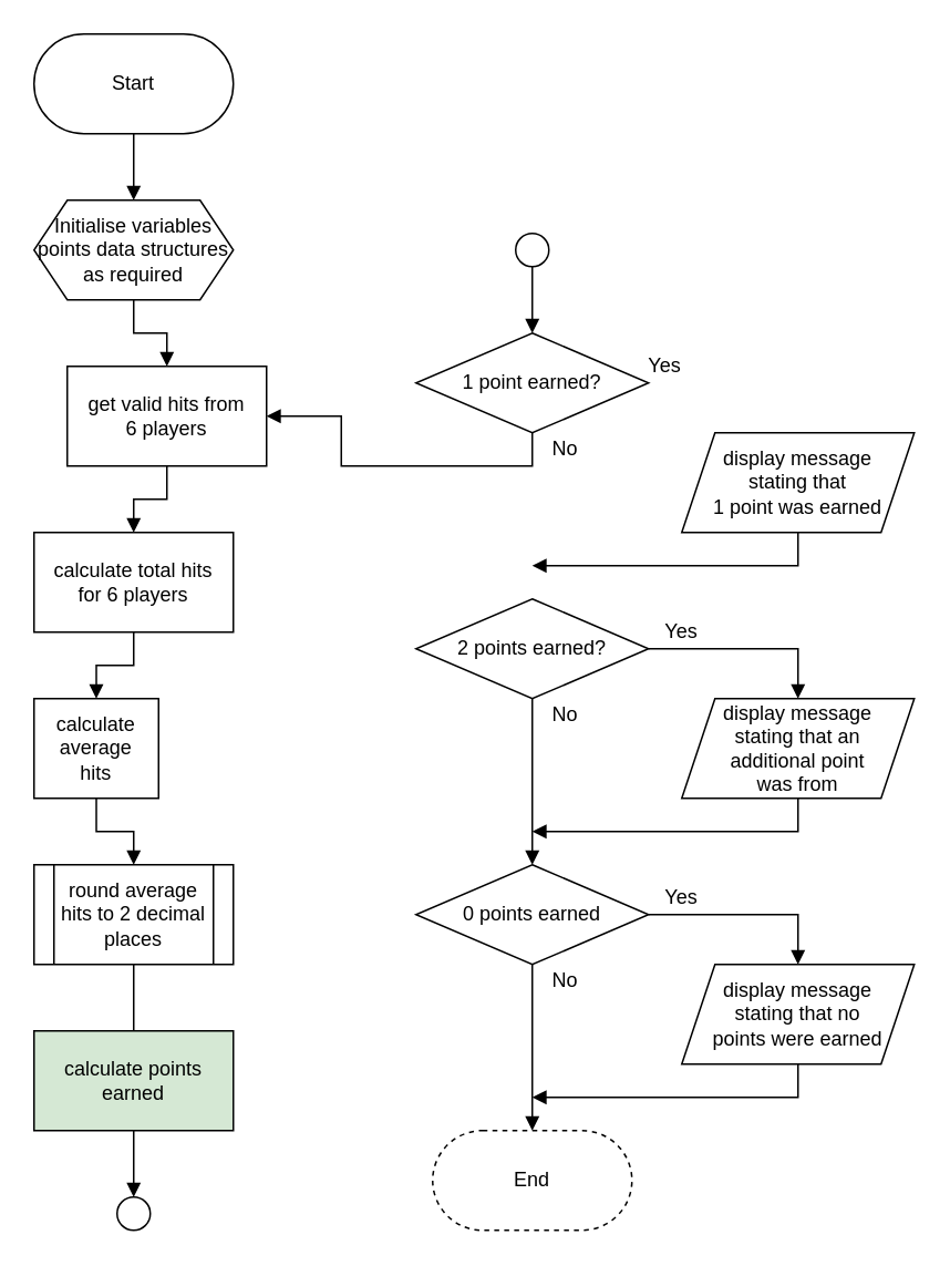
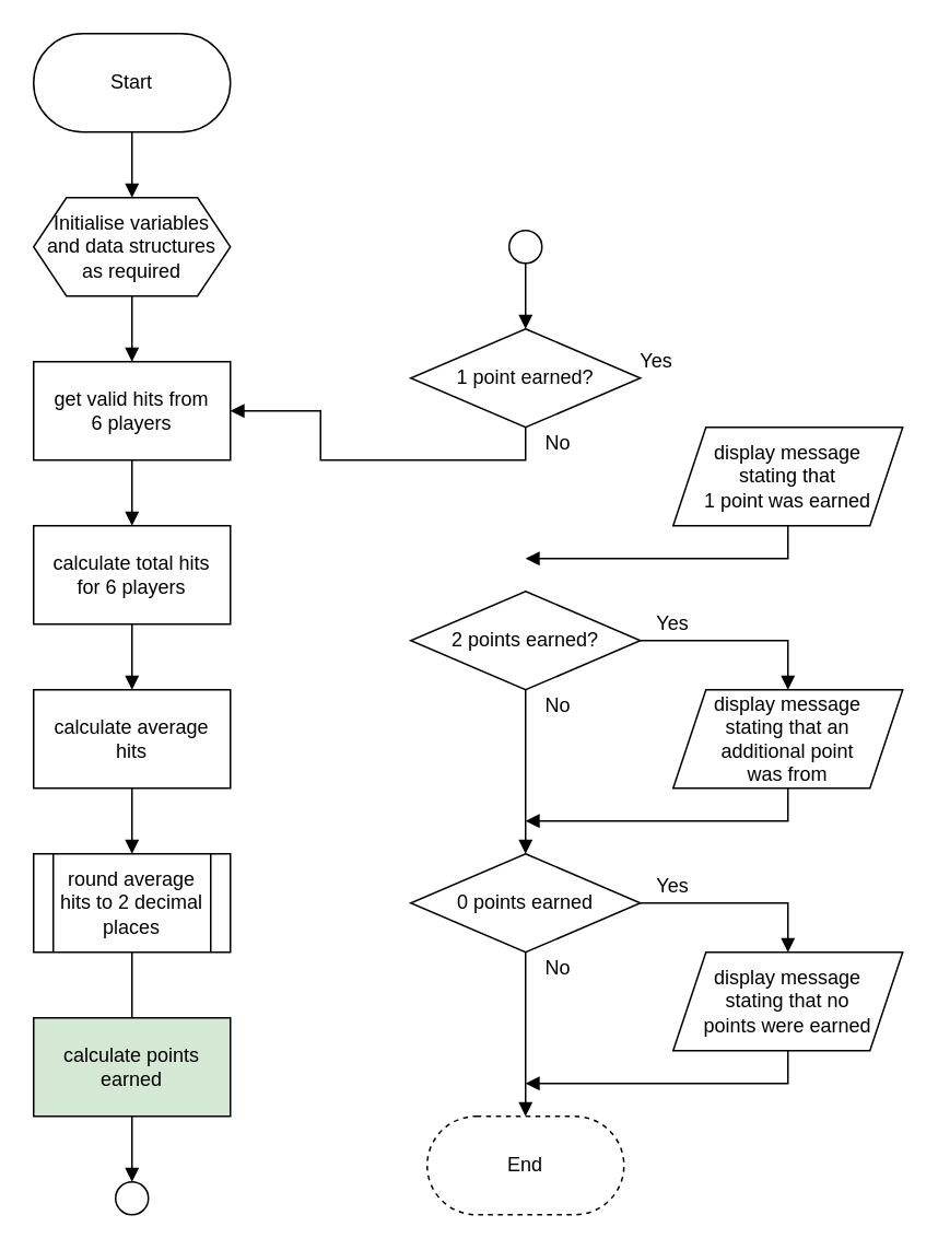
- <mxCell id="32" value="Initialise variables points data structures as required" style="text;html=1;strokeColor=none;fillColor=none;align=center;verticalAlign=middle;whiteSpace=wrap;rounded=0;" parent="1" vertex="1"><mxGeometry x="20" y="120" width="120" height="60" as="geometry" /></mxCell>
+ <mxCell id="32" value="Initialise variables and data structures as required" style="text;html=1;strokeColor=none;fillColor=none;align=center;verticalAlign=middle;whiteSpace=wrap;rounded=0;" parent="1" vertex="1"><mxGeometry x="20" y="120" width="120" height="60" as="geometry" /></mxCell>
- <mxCell id="7" value="get valid hits from&lt;br&gt;6 players" style="rounded=0;whiteSpace=wrap;html=1;" parent="1" vertex="1"><mxGeometry x="40" y="220" width="120" height="60" as="geometry" /></mxCell>
+ <mxCell id="7" value="get valid hits from&lt;br&gt;6 players" style="rounded=0;whiteSpace=wrap;html=1;" parent="1" vertex="1"><mxGeometry x="20" y="220" width="120" height="60" as="geometry" /></mxCell>
- <mxCell id="11" value="calculate average&lt;br&gt;hits" style="rounded=0;whiteSpace=wrap;html=1;" parent="1" vertex="1"><mxGeometry x="20" y="420" width="75" height="60" as="geometry" /></mxCell>
+ <mxCell id="11" value="calculate average&lt;br&gt;hits" style="rounded=0;whiteSpace=wrap;html=1;" parent="1" vertex="1"><mxGeometry x="20" y="420" width="120" height="60" as="geometry" /></mxCell>
